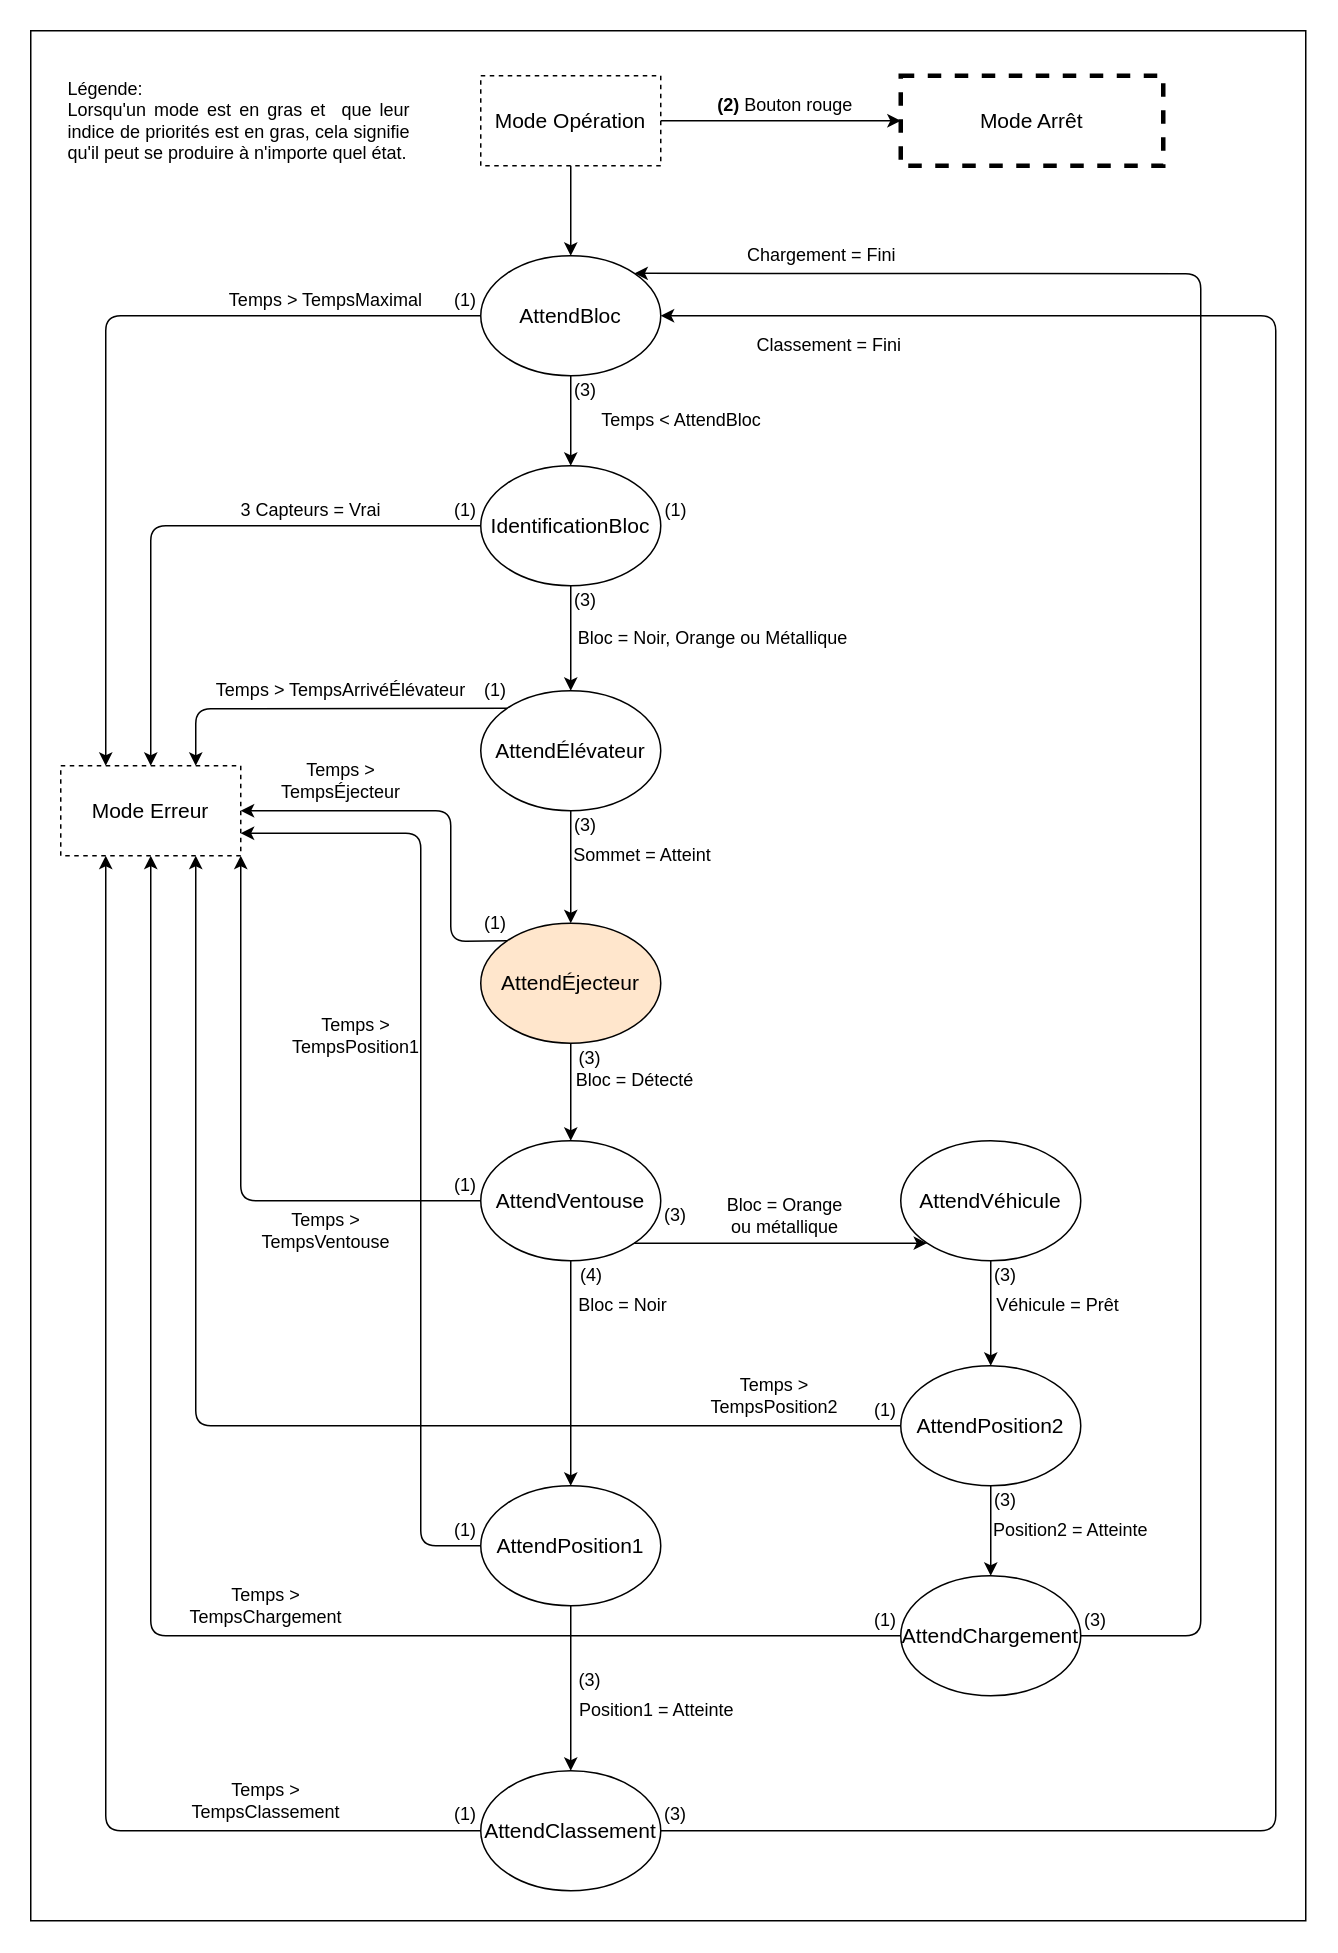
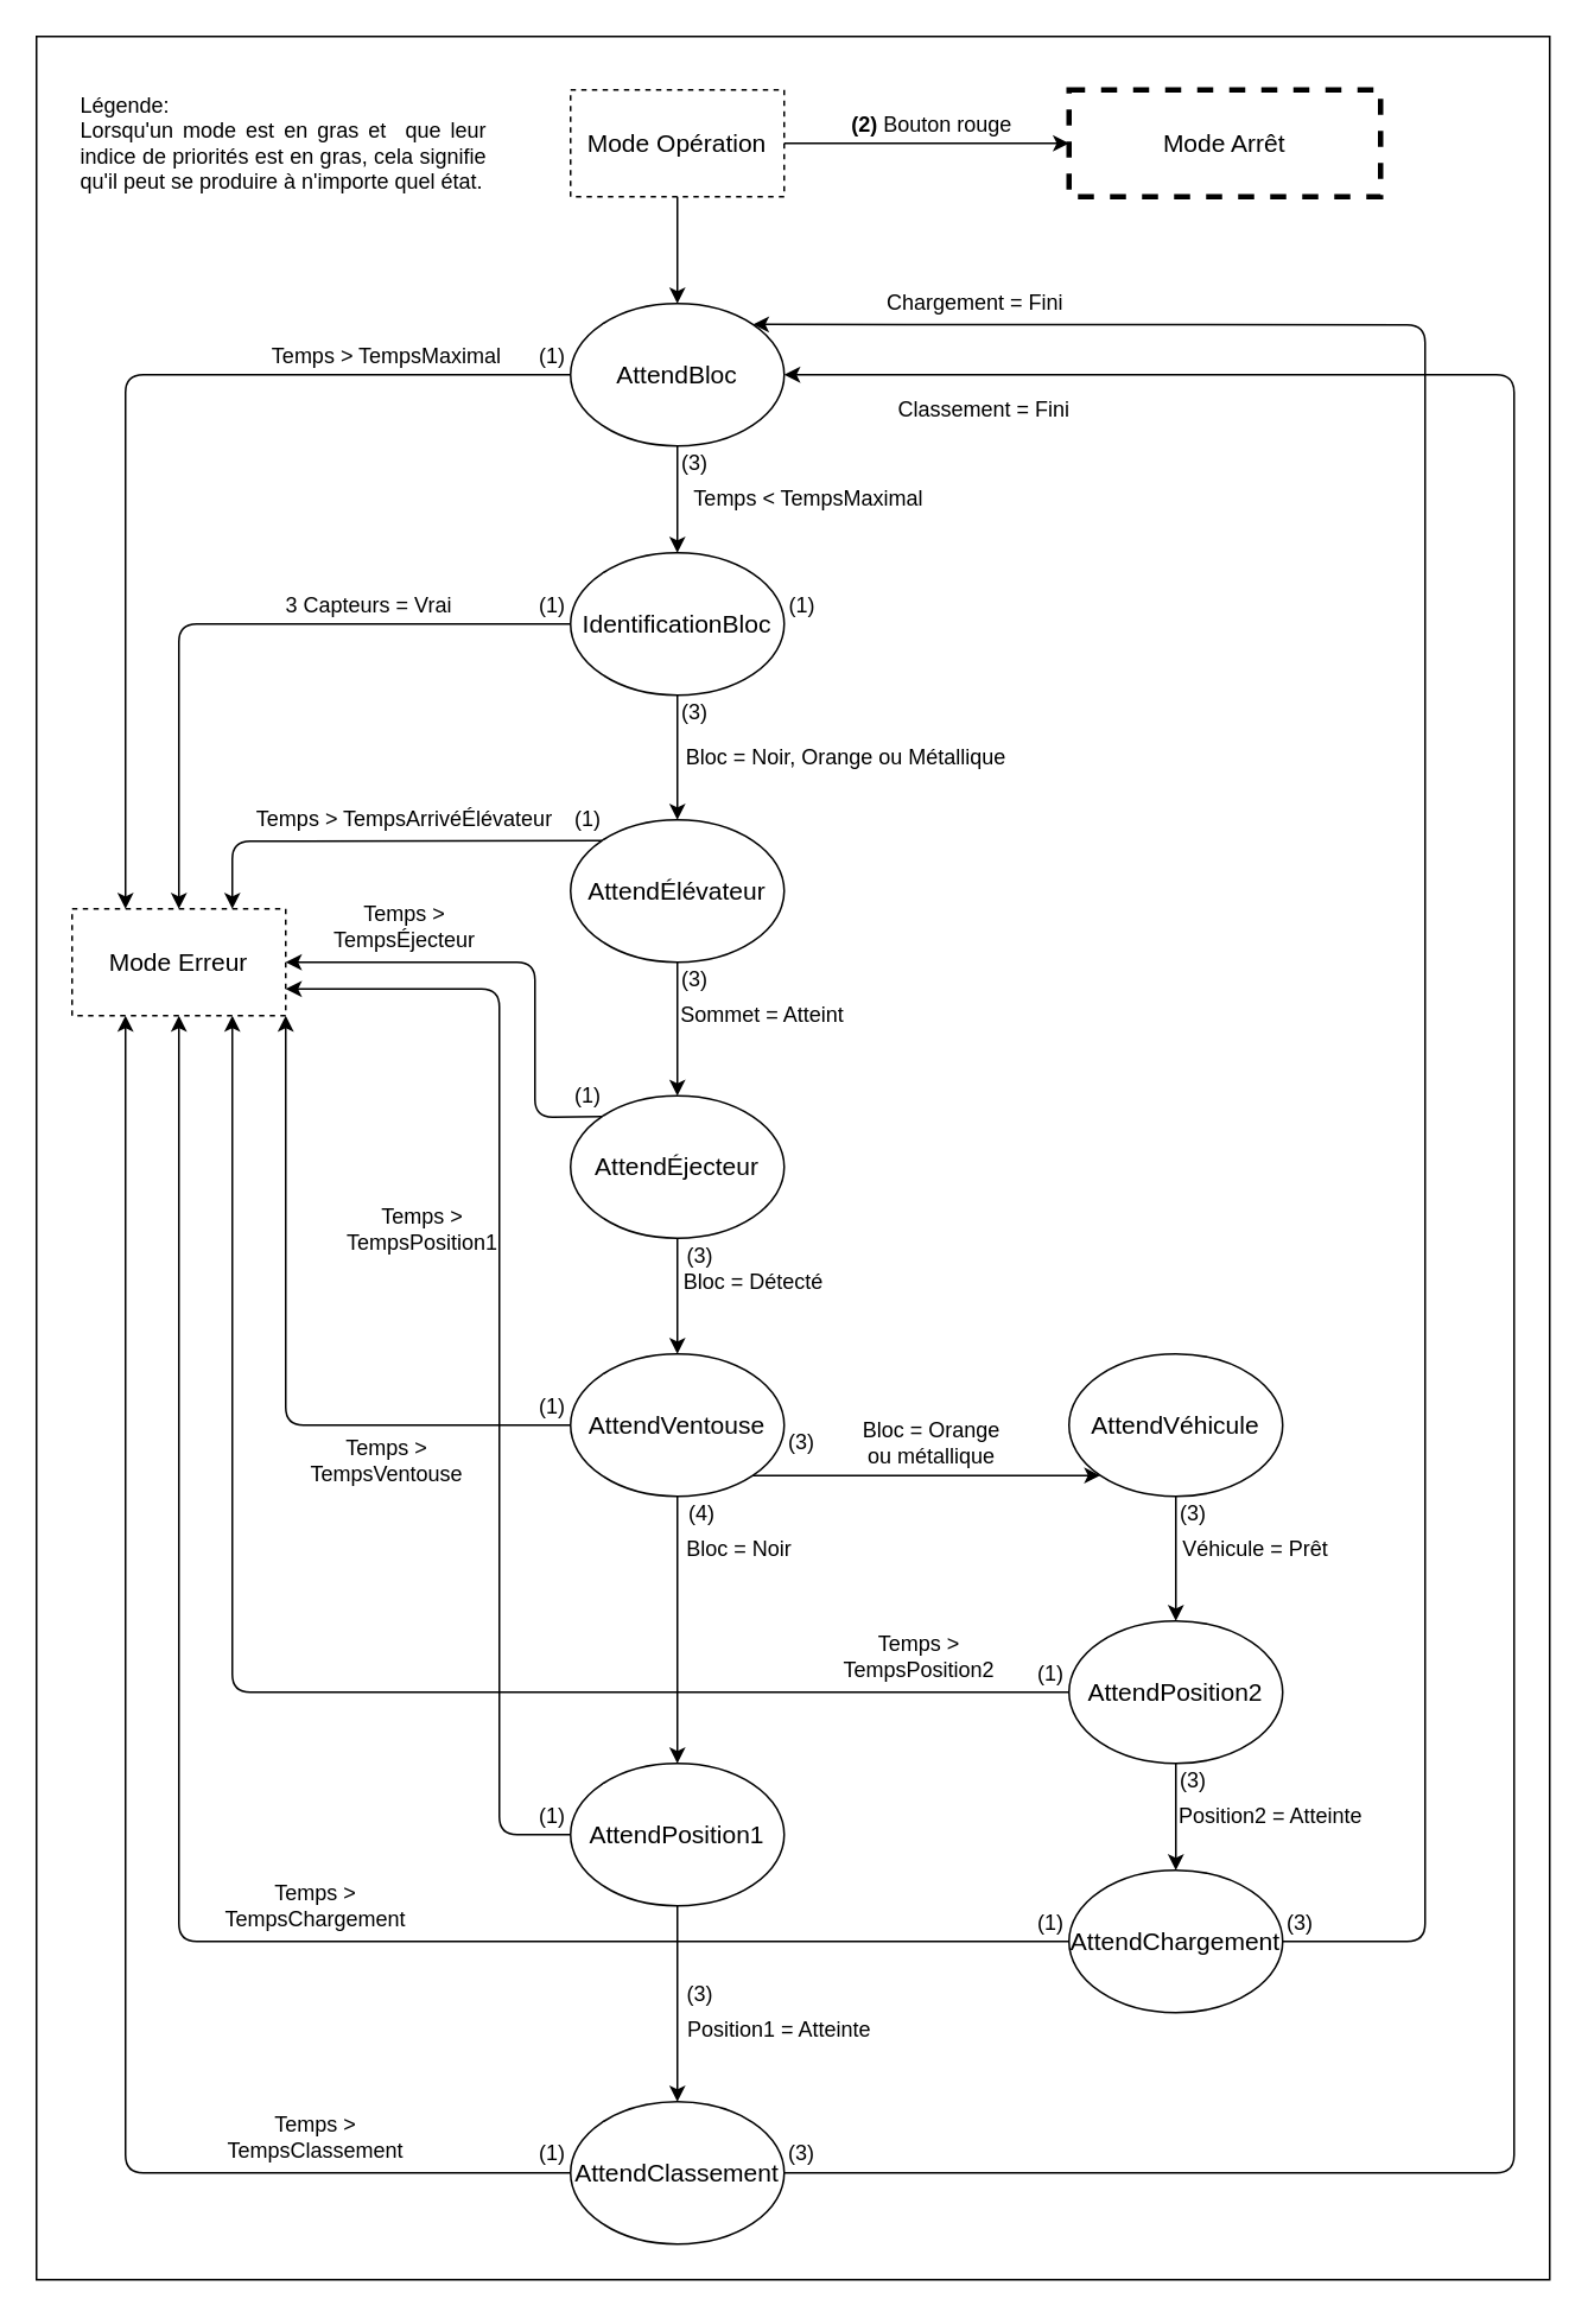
- <mxCell id="10" value="Temps &amp;lt; AttendBloc" style="text;html=1;strokeColor=none;fillColor=none;align=center;verticalAlign=middle;whiteSpace=wrap;rounded=0;" parent="2" vertex="1"><mxGeometry x="364" y="250" width="140" height="20" as="geometry" /></mxCell>
+ <mxCell id="10" value="Temps &amp;lt; TempsMaximal" style="text;html=1;strokeColor=none;fillColor=none;align=center;verticalAlign=middle;whiteSpace=wrap;rounded=0;" parent="2" vertex="1"><mxGeometry x="364" y="250" width="140" height="20" as="geometry" /></mxCell>
- <mxCell id="14" value="&lt;font style=&quot;font-size: 14px&quot;&gt;AttendÉjecteur&lt;/font&gt;" style="ellipse;whiteSpace=wrap;html=1;fillColor=#ffe6cc;" parent="2" vertex="1"><mxGeometry x="300" y="595" width="120" height="80" as="geometry" /></mxCell>
+ <mxCell id="14" value="&lt;font style=&quot;font-size: 14px&quot;&gt;AttendÉjecteur&lt;/font&gt;" style="ellipse;whiteSpace=wrap;html=1;" parent="2" vertex="1"><mxGeometry x="300" y="595" width="120" height="80" as="geometry" /></mxCell>
